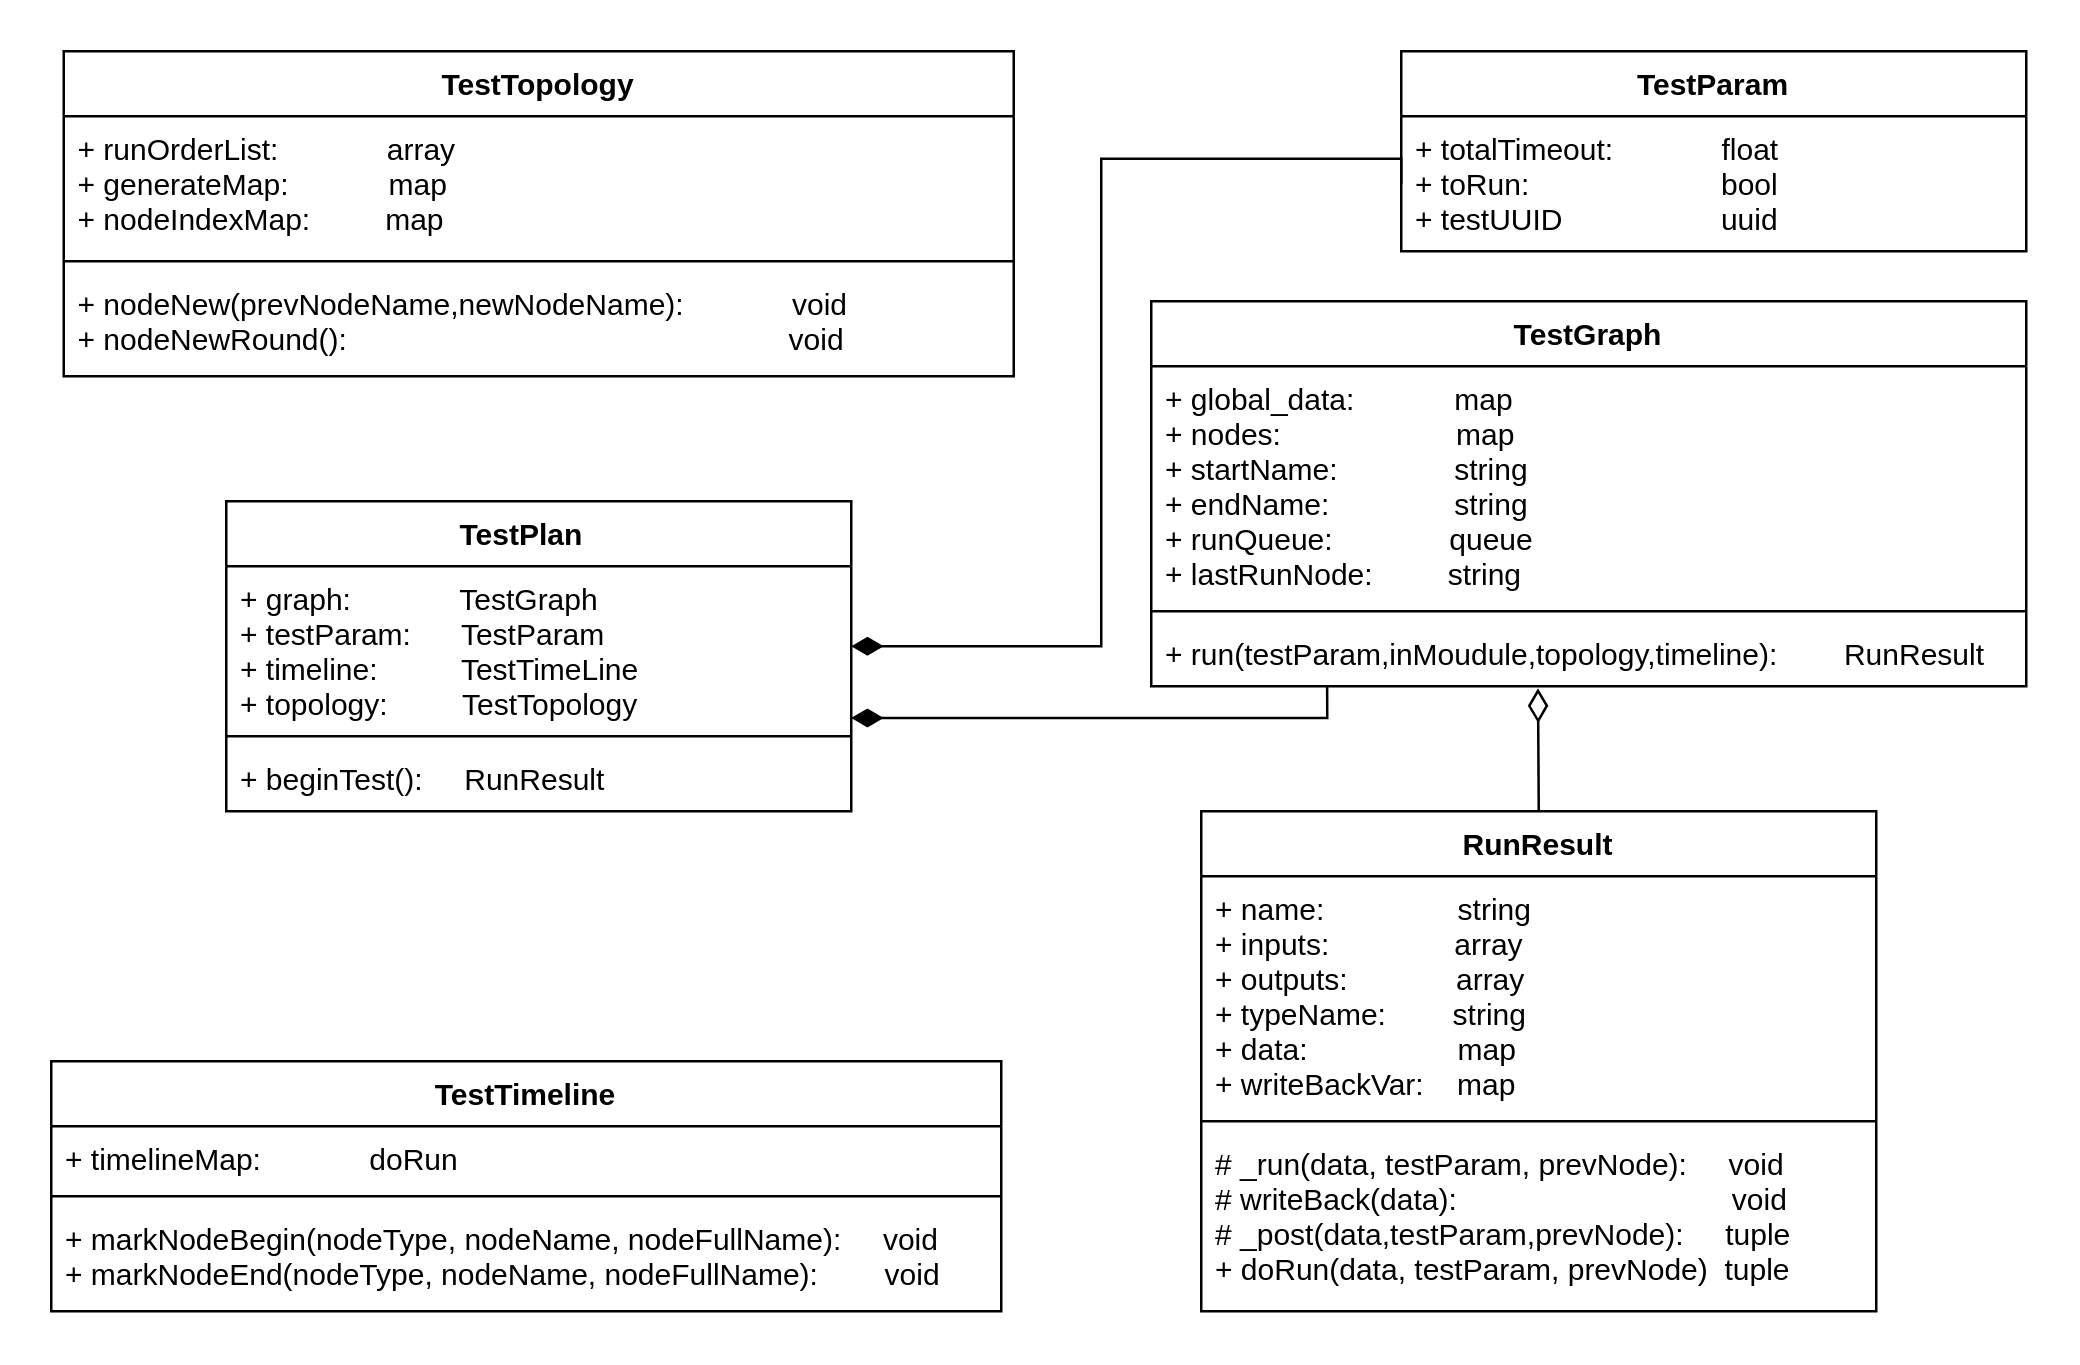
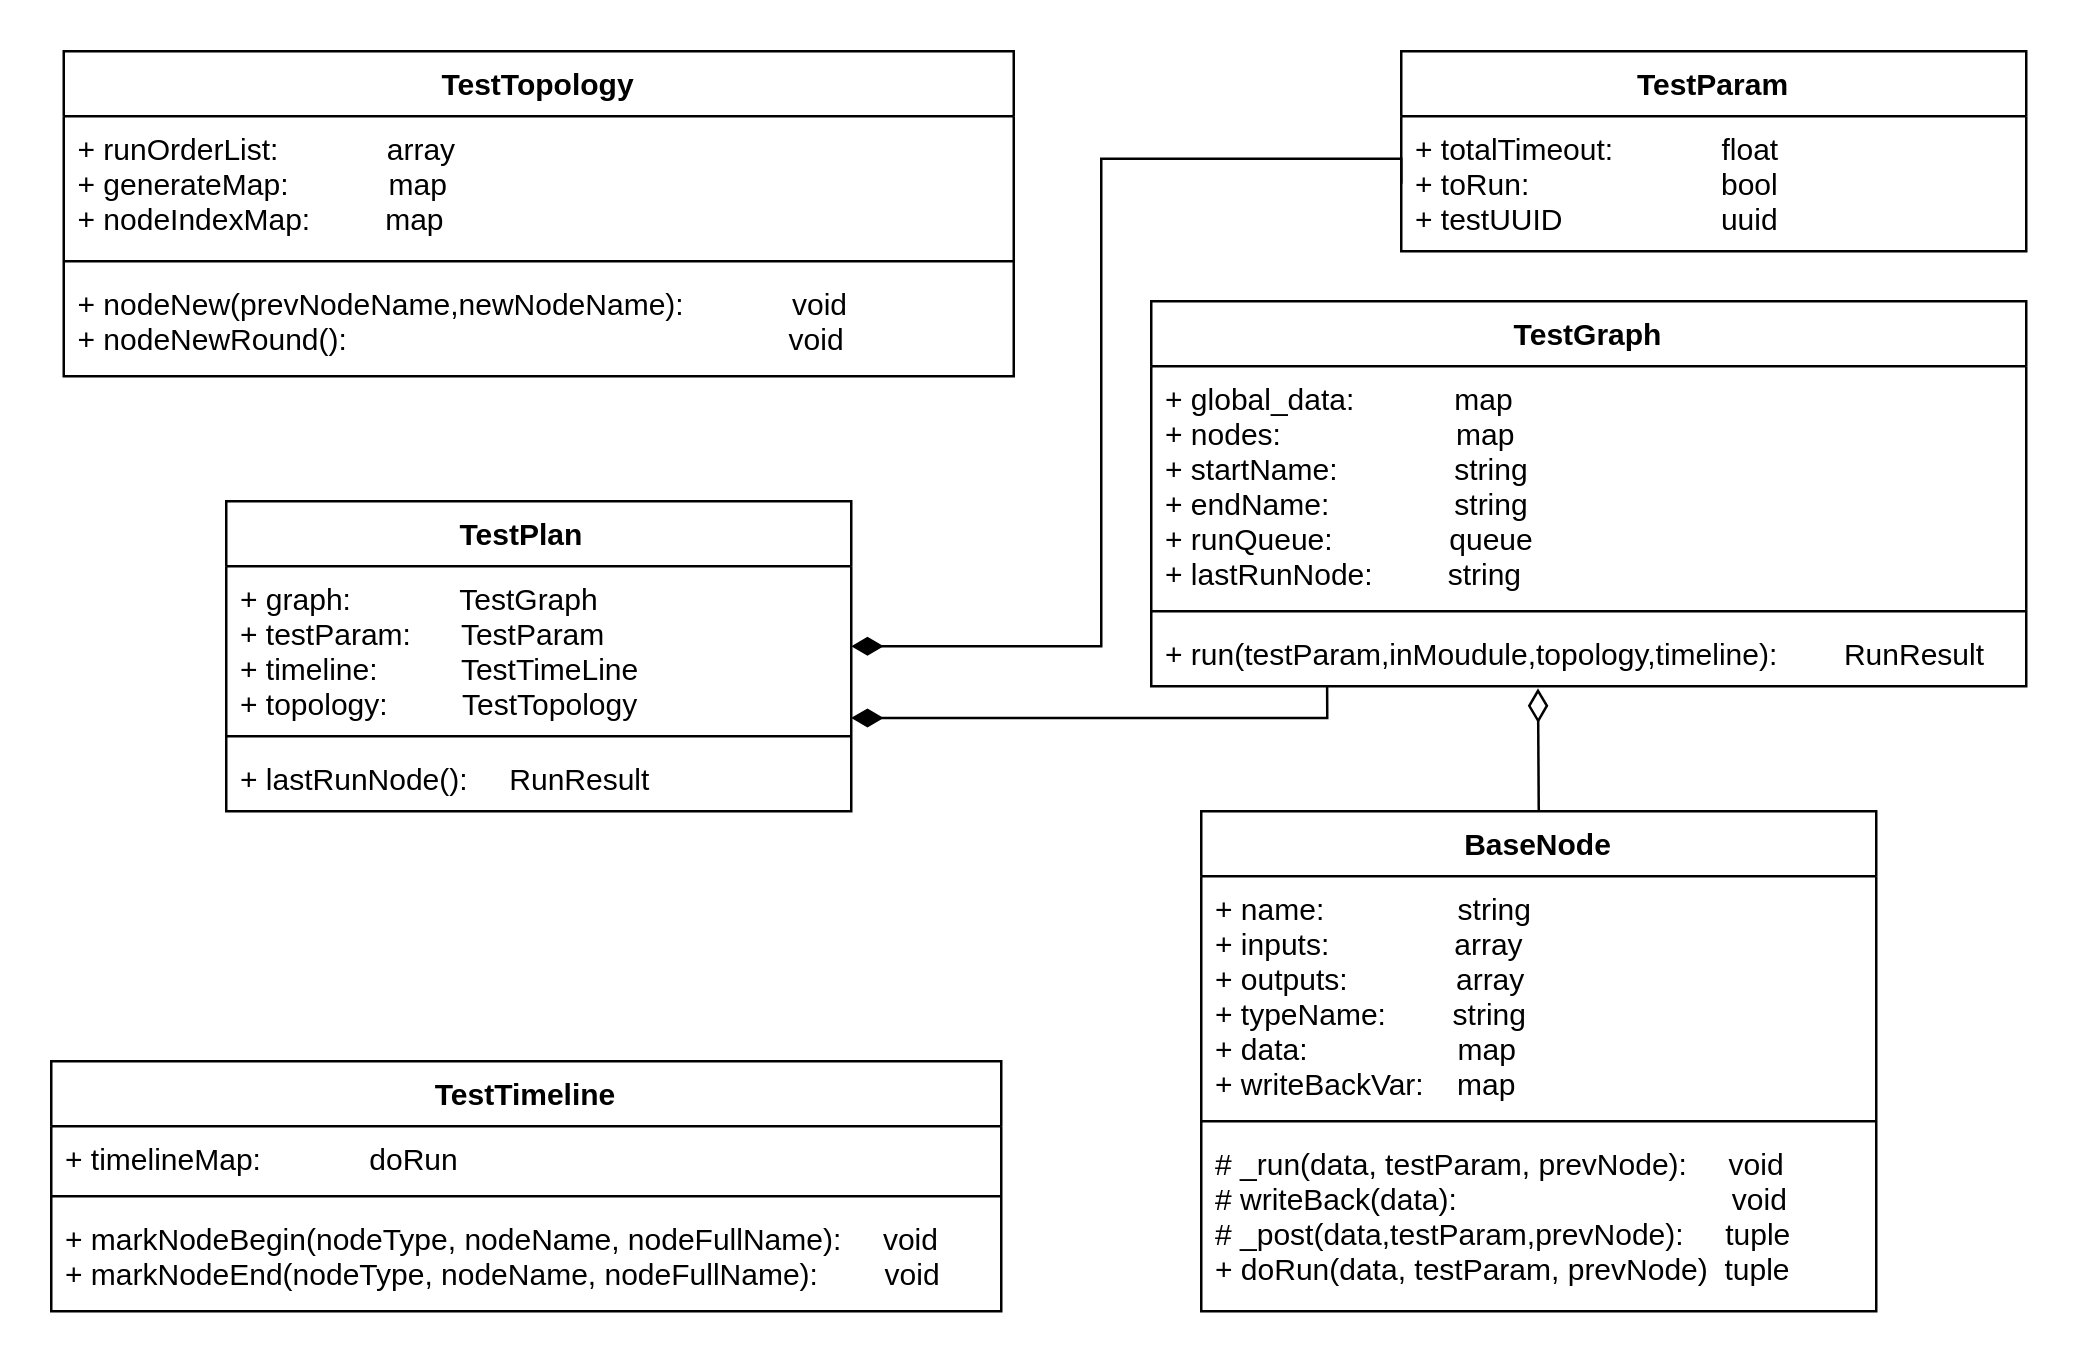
- <mxCell id="5" value="+ beginTest():     RunResult" style="text;strokeColor=none;fillColor=none;align=left;verticalAlign=top;spacingLeft=4;spacingRight=4;overflow=hidden;rotatable=0;points=[[0,0.5],[1,0.5]];portConstraint=eastwest;" vertex="1" parent="2"><mxGeometry y="98" width="250" height="26" as="geometry" /></mxCell>
+ <mxCell id="5" value="+ lastRunNode():     RunResult" style="text;strokeColor=none;fillColor=none;align=left;verticalAlign=top;spacingLeft=4;spacingRight=4;overflow=hidden;rotatable=0;points=[[0,0.5],[1,0.5]];portConstraint=eastwest;" vertex="1" parent="2"><mxGeometry y="98" width="250" height="26" as="geometry" /></mxCell>
- <mxCell id="23" value="RunResult" style="swimlane;fontStyle=1;align=center;verticalAlign=top;childLayout=stackLayout;horizontal=1;startSize=26;horizontalStack=0;resizeParent=1;resizeParentMax=0;resizeLast=0;collapsible=1;marginBottom=0;" vertex="1" parent="1"><mxGeometry x="480" y="324" width="270" height="200" as="geometry" /></mxCell>
+ <mxCell id="23" value="BaseNode" style="swimlane;fontStyle=1;align=center;verticalAlign=top;childLayout=stackLayout;horizontal=1;startSize=26;horizontalStack=0;resizeParent=1;resizeParentMax=0;resizeLast=0;collapsible=1;marginBottom=0;" vertex="1" parent="1"><mxGeometry x="480" y="324" width="270" height="200" as="geometry" /></mxCell>
